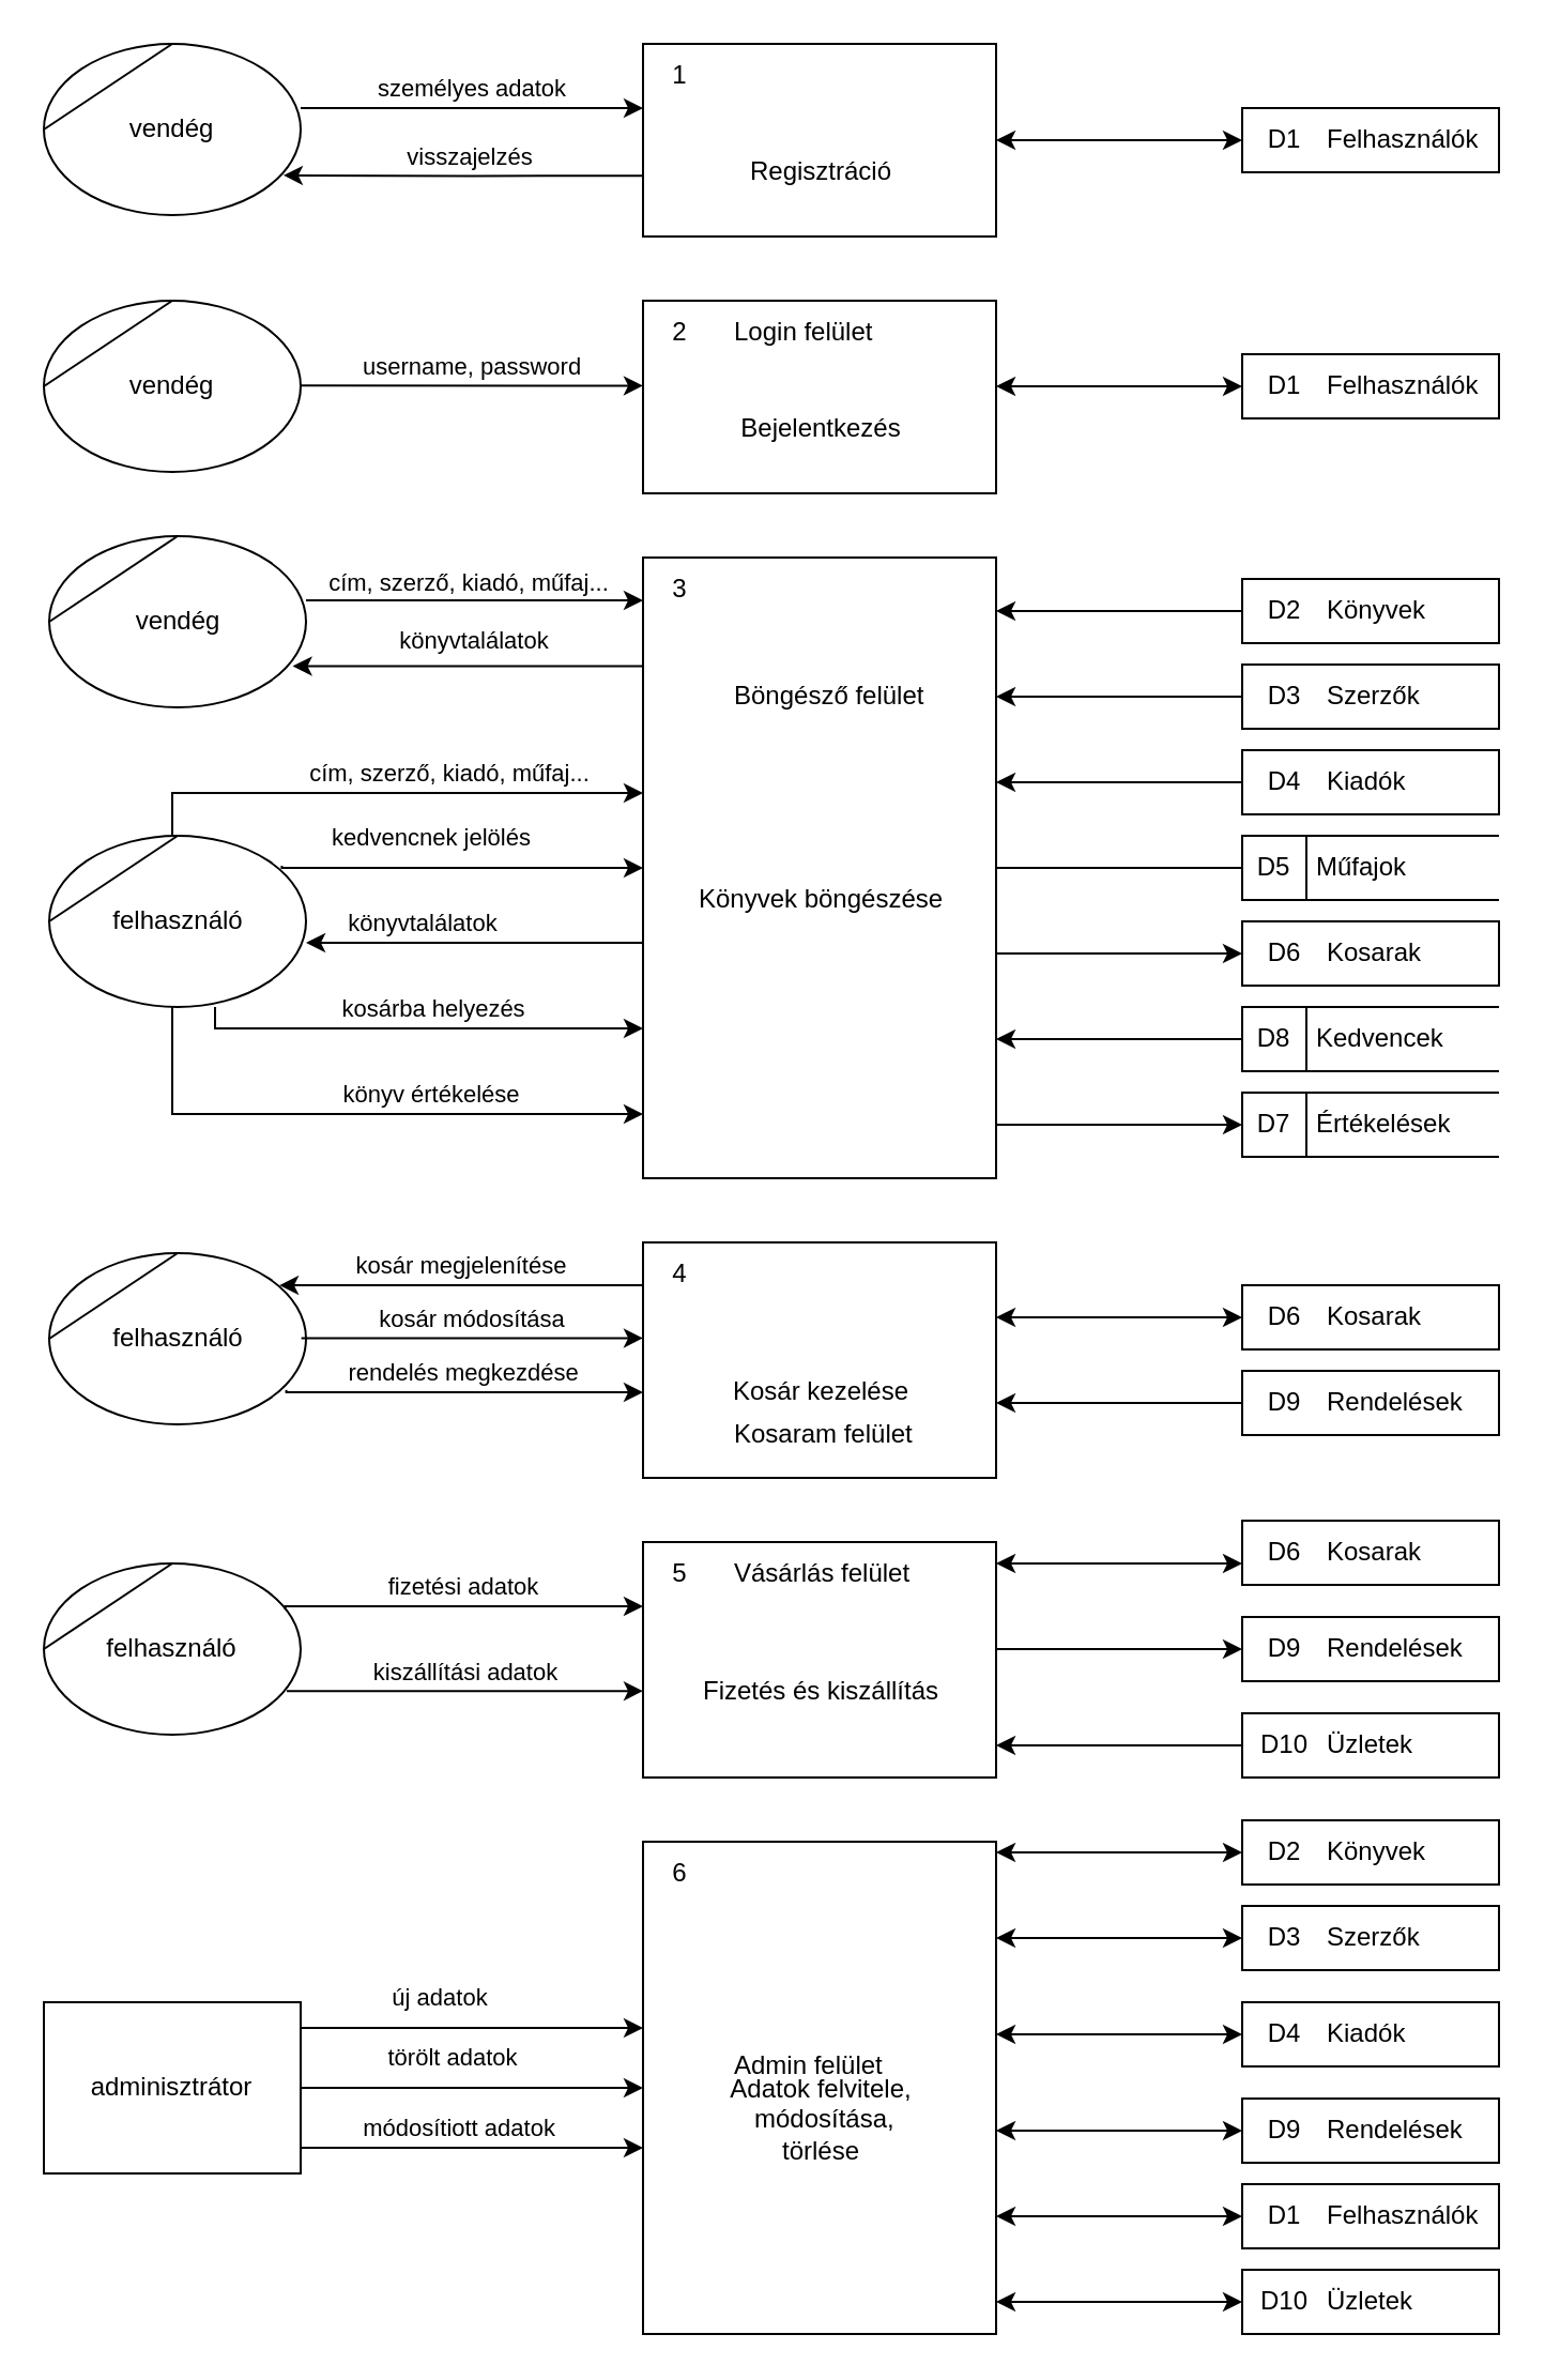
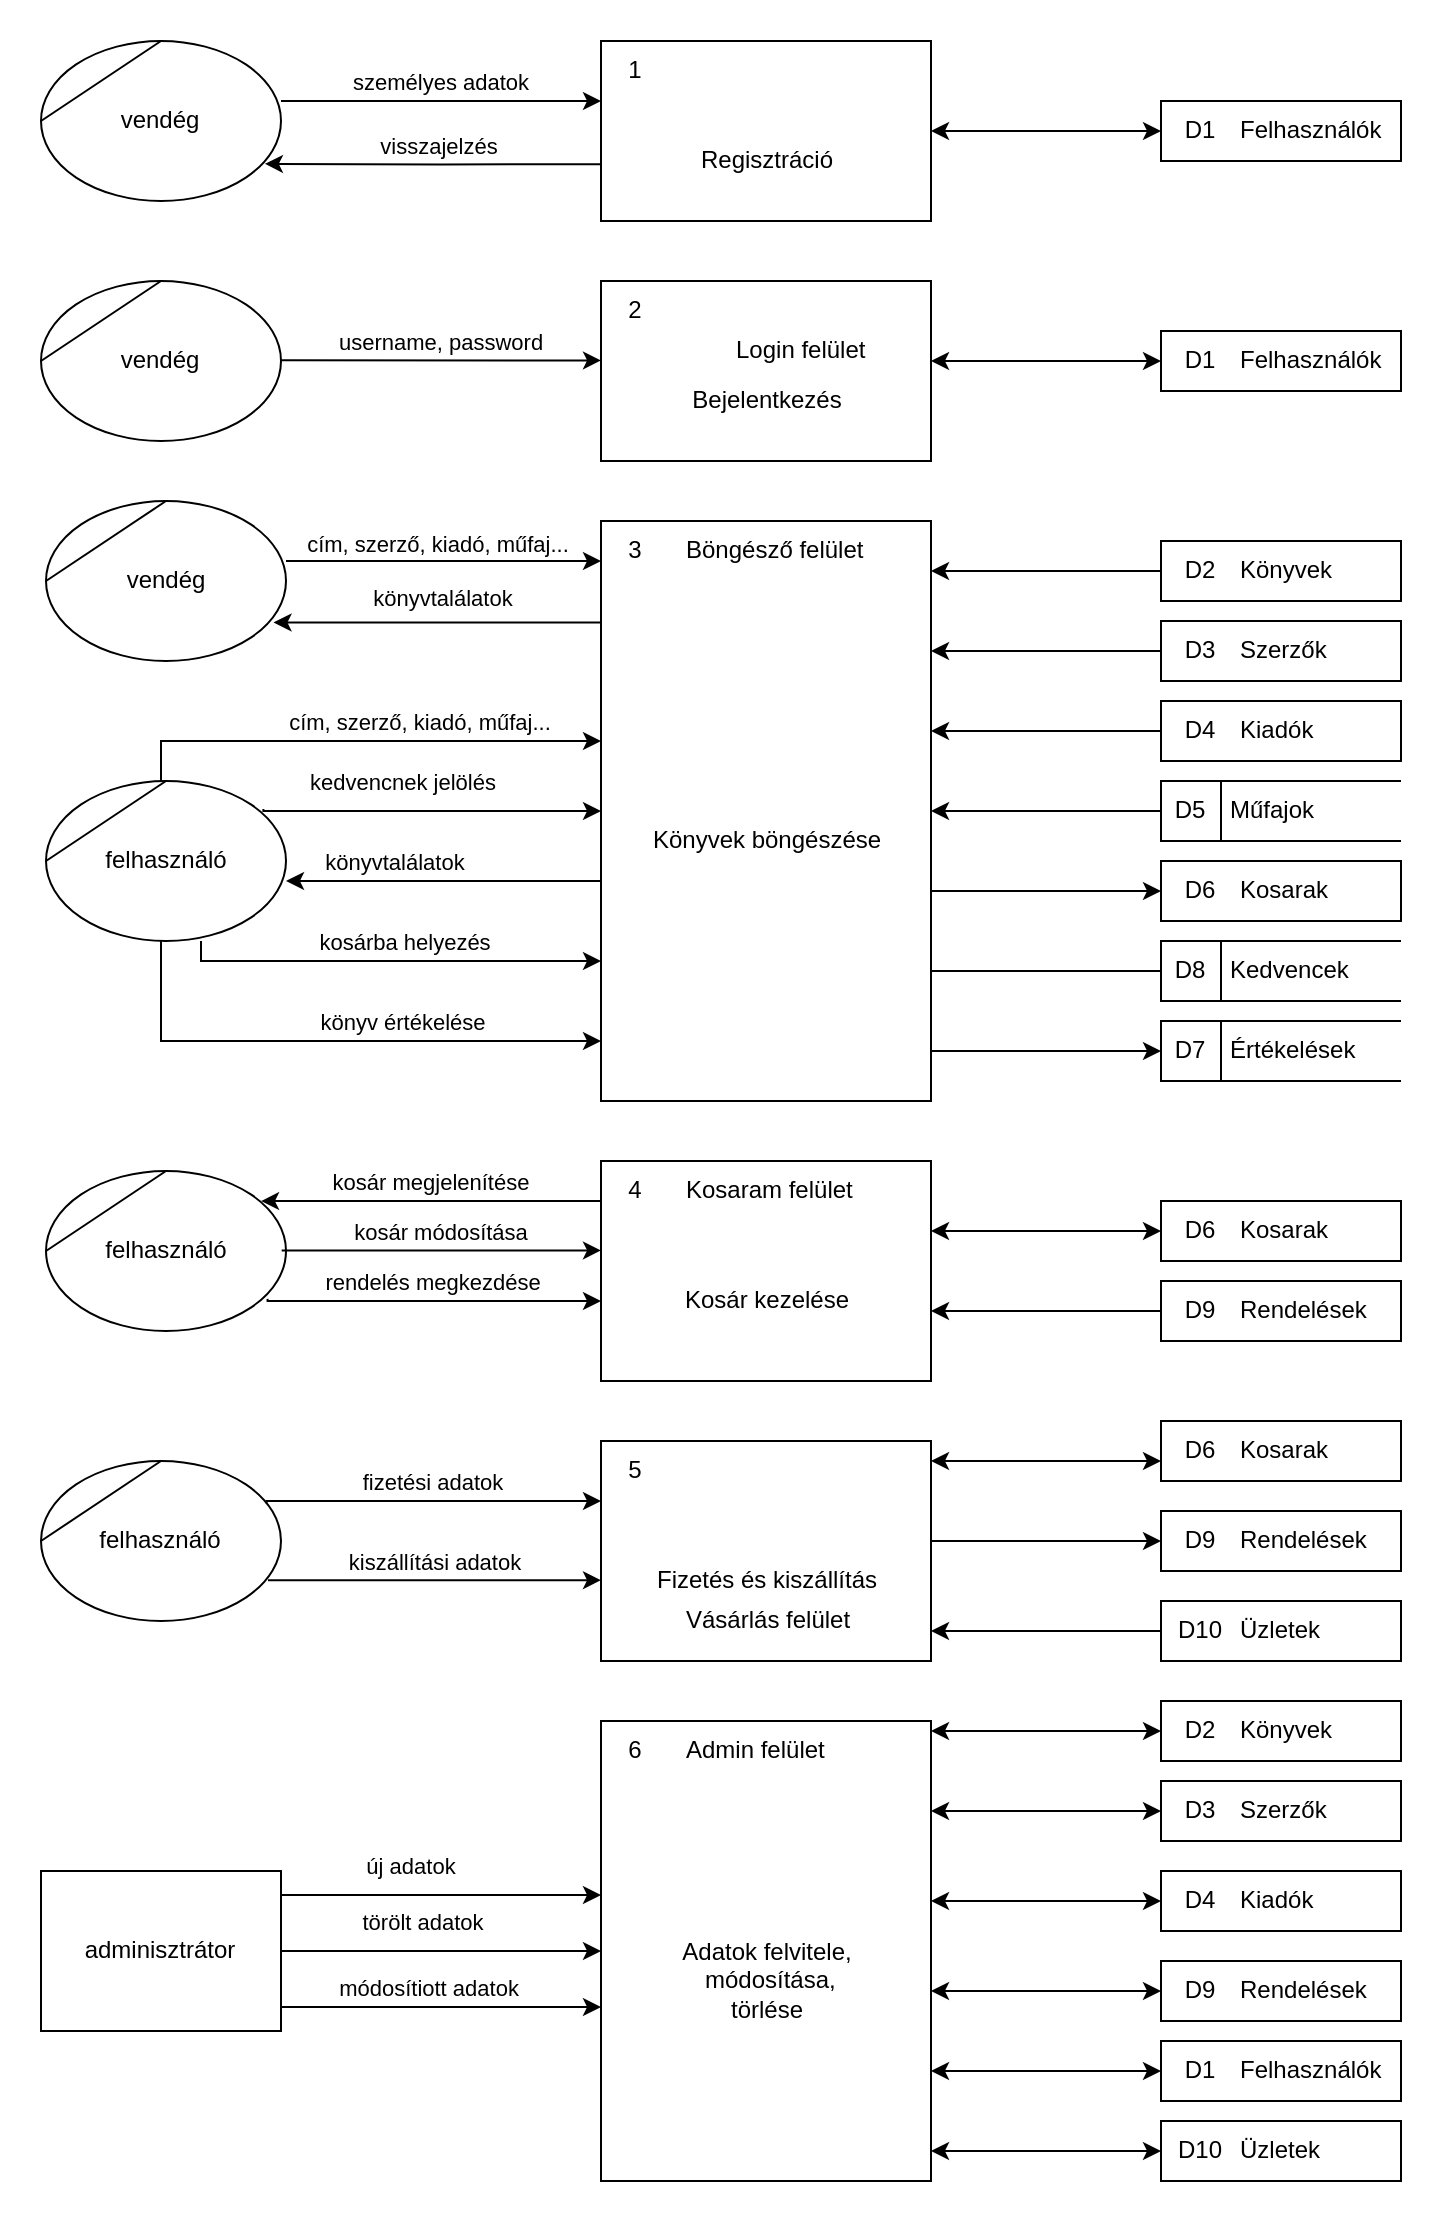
- <mxCell id="13" value="Login felület" style="text;html=1;strokeColor=none;fillColor=none;align=left;verticalAlign=middle;whiteSpace=wrap;rounded=0;movable=0;resizable=0;connectable=0;allowArrows=0;rotatable=0;cloneable=0;deletable=0;spacingLeft=6;autosize=1;resizeWidth=0;" parent="11" vertex="1"><mxGeometry x="35" width="90" height="30" as="geometry" /></mxCell>
+ <mxCell id="13" value="Login felület" style="text;html=1;strokeColor=none;fillColor=none;align=left;verticalAlign=middle;whiteSpace=wrap;rounded=0;movable=0;resizable=0;connectable=0;allowArrows=0;rotatable=0;cloneable=0;deletable=0;spacingLeft=6;autosize=1;resizeWidth=0;" parent="11" vertex="1"><mxGeometry x="60" y="20" width="90" height="30" as="geometry" /></mxCell>
- <mxCell id="24" value="Böngésző felület" style="text;html=1;strokeColor=none;fillColor=none;align=left;verticalAlign=middle;whiteSpace=wrap;rounded=0;movable=0;resizable=0;connectable=0;allowArrows=0;rotatable=0;cloneable=0;deletable=0;spacingLeft=6;autosize=1;resizeWidth=0;" parent="22" vertex="1"><mxGeometry x="35" y="50" width="120" height="30" as="geometry" /></mxCell>
+ <mxCell id="24" value="Böngésző felület" style="text;html=1;strokeColor=none;fillColor=none;align=left;verticalAlign=middle;whiteSpace=wrap;rounded=0;movable=0;resizable=0;connectable=0;allowArrows=0;rotatable=0;cloneable=0;deletable=0;spacingLeft=6;autosize=1;resizeWidth=0;" parent="22" vertex="1"><mxGeometry x="35" width="120" height="30" as="geometry" /></mxCell>
- <mxCell id="59" value="" style="endArrow=none;html=1;rounded=0;verticalAlign=bottom;edgeStyle=orthogonalEdgeStyle;" parent="1" source="96" target="22" edge="1"><mxGeometry width="50" height="50" relative="1" as="geometry"><mxPoint x="510" y="385.029" as="sourcePoint" /><mxPoint x="462.5" y="374.86" as="targetPoint" /><Array as="points"><mxPoint x="560" y="405" /><mxPoint x="560" y="405" /></Array></mxGeometry></mxCell>
+ <mxCell id="59" value="" style="endArrow=classic;html=1;rounded=0;verticalAlign=bottom;edgeStyle=orthogonalEdgeStyle;" parent="1" source="96" target="22" edge="1"><mxGeometry width="50" height="50" relative="1" as="geometry"><mxPoint x="510" y="385.029" as="sourcePoint" /><mxPoint x="462.5" y="374.86" as="targetPoint" /><Array as="points"><mxPoint x="560" y="405" /><mxPoint x="560" y="405" /></Array></mxGeometry></mxCell>
- <mxCell id="73" style="edgeStyle=orthogonalEdgeStyle;rounded=0;orthogonalLoop=1;jettySize=auto;html=1;startArrow=none;startFill=0;endArrow=classic;endFill=1;" parent="1" source="100" target="22" edge="1"><mxGeometry relative="1" as="geometry"><Array as="points"><mxPoint x="550" y="485" /><mxPoint x="550" y="485" /></Array><mxPoint x="440" y="450" as="sourcePoint" /></mxGeometry></mxCell>
+ <mxCell id="73" style="edgeStyle=orthogonalEdgeStyle;rounded=0;orthogonalLoop=1;jettySize=auto;html=1;startArrow=none;startFill=0;endArrow=none;endFill=1;" parent="1" source="100" target="22" edge="1"><mxGeometry relative="1" as="geometry"><Array as="points"><mxPoint x="550" y="485" /><mxPoint x="550" y="485" /></Array><mxPoint x="440" y="450" as="sourcePoint" /></mxGeometry></mxCell>
- <mxCell id="50" value="Kosaram felület" style="text;html=1;strokeColor=none;fillColor=none;align=left;verticalAlign=middle;whiteSpace=wrap;rounded=0;movable=0;resizable=0;connectable=0;allowArrows=0;rotatable=0;cloneable=0;deletable=0;spacingLeft=6;autosize=1;resizeWidth=0;" parent="48" vertex="1"><mxGeometry x="35" y="75" width="110" height="30" as="geometry" /></mxCell>
+ <mxCell id="50" value="Kosaram felület" style="text;html=1;strokeColor=none;fillColor=none;align=left;verticalAlign=middle;whiteSpace=wrap;rounded=0;movable=0;resizable=0;connectable=0;allowArrows=0;rotatable=0;cloneable=0;deletable=0;spacingLeft=6;autosize=1;resizeWidth=0;" parent="48" vertex="1"><mxGeometry x="35" width="110" height="30" as="geometry" /></mxCell>
- <mxCell id="64" value="Vásárlás felület" style="text;html=1;strokeColor=none;fillColor=none;align=left;verticalAlign=middle;whiteSpace=wrap;rounded=0;movable=0;resizable=0;connectable=0;allowArrows=0;rotatable=0;cloneable=0;deletable=0;spacingLeft=6;autosize=1;resizeWidth=0;" parent="62" vertex="1"><mxGeometry x="35" width="110" height="30" as="geometry" /></mxCell>
+ <mxCell id="64" value="Vásárlás felület" style="text;html=1;strokeColor=none;fillColor=none;align=left;verticalAlign=middle;whiteSpace=wrap;rounded=0;movable=0;resizable=0;connectable=0;allowArrows=0;rotatable=0;cloneable=0;deletable=0;spacingLeft=6;autosize=1;resizeWidth=0;" parent="62" vertex="1"><mxGeometry x="35" y="75" width="110" height="30" as="geometry" /></mxCell>
- <mxCell id="104" value="Admin felület" style="text;strokeColor=none;fillColor=none;align=left;verticalAlign=middle;whiteSpace=wrap;rounded=0;autosize=1;connectable=0;allowArrows=0;movable=0;resizable=0;rotatable=0;deletable=0;cloneable=0;spacingLeft=6;fontStyle=0;html=1;" parent="102" vertex="1"><mxGeometry x="35" y="90" width="100" height="30" as="geometry" /></mxCell>
+ <mxCell id="104" value="Admin felület" style="text;strokeColor=none;fillColor=none;align=left;verticalAlign=middle;whiteSpace=wrap;rounded=0;autosize=1;connectable=0;allowArrows=0;movable=0;resizable=0;rotatable=0;deletable=0;cloneable=0;spacingLeft=6;fontStyle=0;html=1;" parent="102" vertex="1"><mxGeometry x="35" width="100" height="30" as="geometry" /></mxCell>
